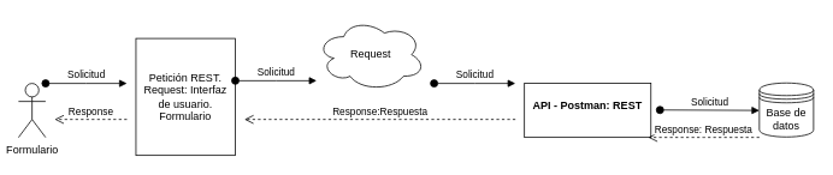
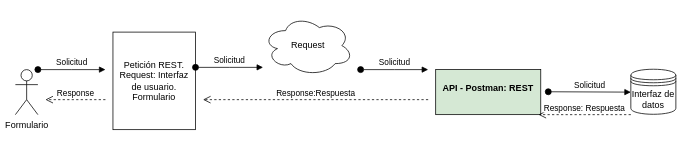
- <mxCell id="8" value="&lt;p style=&quot;margin:0px;margin-top:4px;text-align:center;&quot;&gt;&lt;br&gt;&lt;b&gt;API - Postman: REST&lt;/b&gt;&lt;/p&gt;" style="verticalAlign=top;align=left;overflow=fill;fontSize=12;fontFamily=Helvetica;html=1;whiteSpace=wrap;" vertex="1" parent="1"><mxGeometry x="580" y="92" width="140" height="60" as="geometry" /></mxCell>
+ <mxCell id="8" value="&lt;p style=&quot;margin:0px;margin-top:4px;text-align:center;&quot;&gt;&lt;br&gt;&lt;b&gt;API - Postman: REST&lt;/b&gt;&lt;/p&gt;" style="verticalAlign=top;align=left;overflow=fill;fontSize=12;fontFamily=Helvetica;html=1;whiteSpace=wrap;fillColor=#d5e8d4;" vertex="1" parent="1"><mxGeometry x="580" y="92" width="140" height="60" as="geometry" /></mxCell>
- <mxCell id="10" value="Base de datos" style="shape=datastore;whiteSpace=wrap;html=1;" vertex="1" parent="1"><mxGeometry x="840" y="91.5" width="60" height="60" as="geometry" /></mxCell>
+ <mxCell id="10" value="Interfaz de datos" style="shape=datastore;whiteSpace=wrap;html=1;" vertex="1" parent="1"><mxGeometry x="840" y="91.5" width="60" height="60" as="geometry" /></mxCell>
